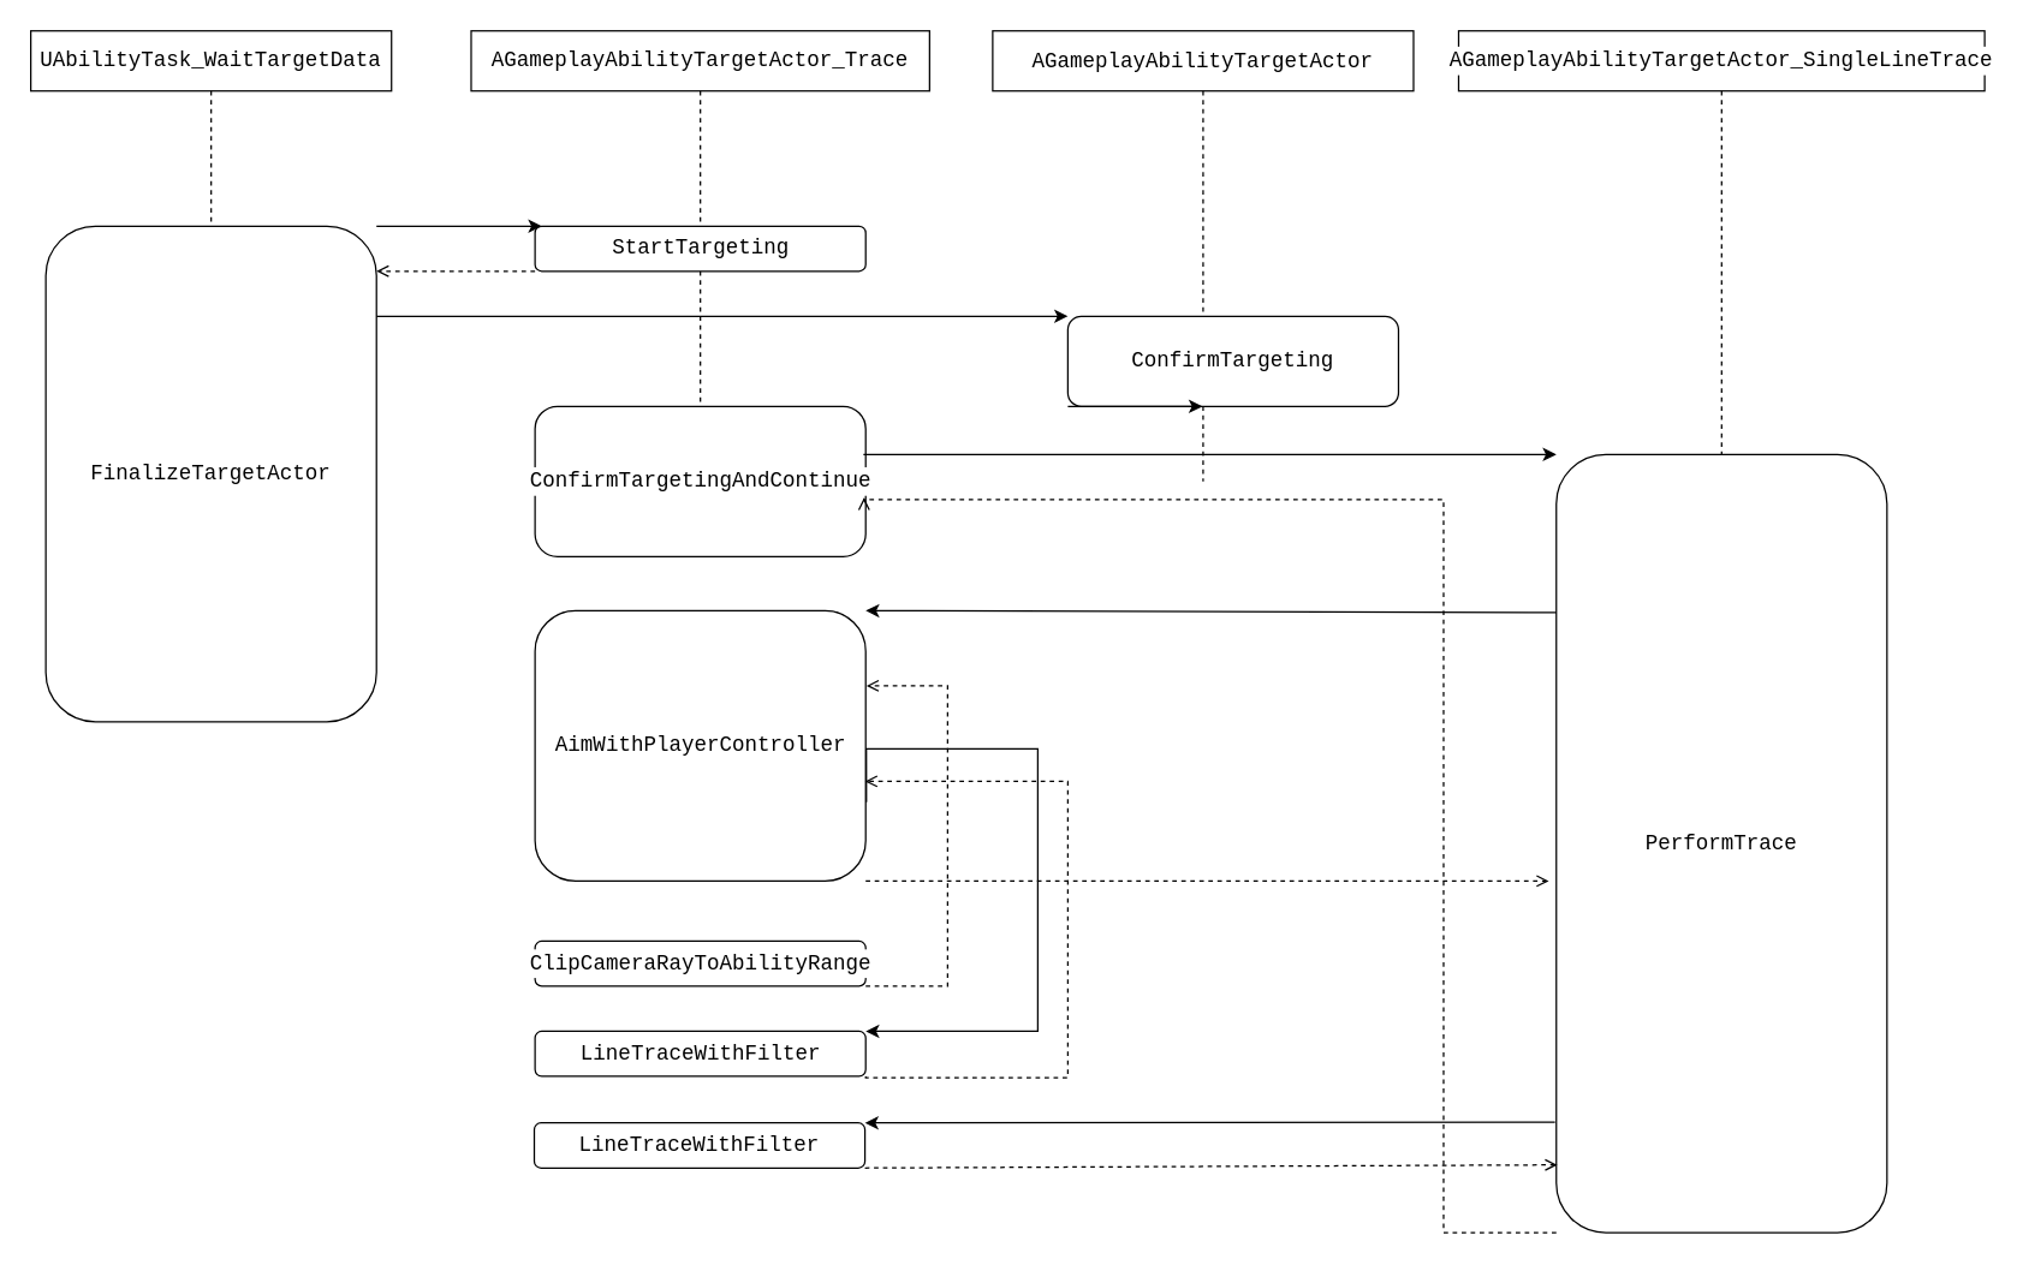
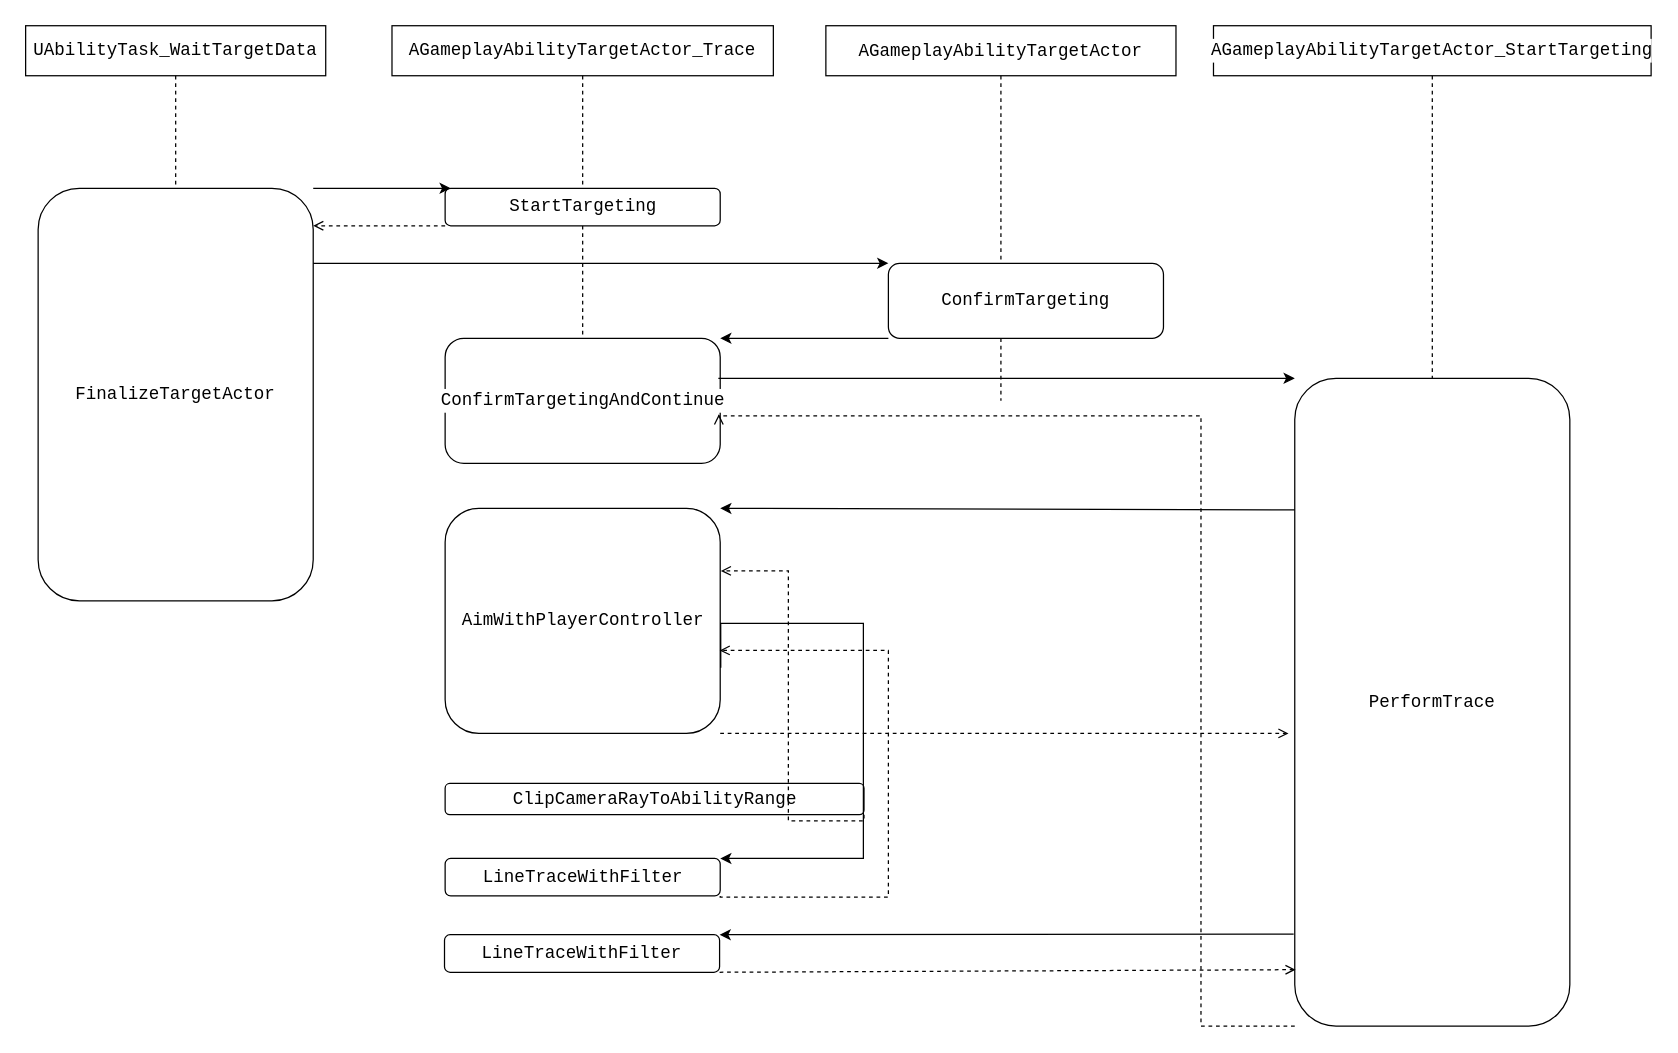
- <mxCell id="5" value="&lt;div style=&quot;background-color: rgb(255, 255, 255); font-size: 14px; line-height: 19px; white-space: pre;&quot;&gt;&lt;div style=&quot;font-family: Consolas, &amp;quot;Courier New&amp;quot;, monospace; line-height: 19px;&quot;&gt;AGameplayAbilityTargetActor_SingleLineTrace&lt;/div&gt;&lt;/div&gt;" style="shape=umlLifeline;perimeter=lifelinePerimeter;whiteSpace=wrap;html=1;container=0;dropTarget=0;collapsible=0;recursiveResize=0;outlineConnect=0;portConstraint=eastwest;newEdgeStyle={&quot;edgeStyle&quot;:&quot;elbowEdgeStyle&quot;,&quot;elbow&quot;:&quot;vertical&quot;,&quot;curved&quot;:0,&quot;rounded&quot;:0};horizontal=1;verticalAlign=middle;" vertex="1" parent="1"><mxGeometry x="970" y="20" width="350" height="300" as="geometry" /></mxCell>
+ <mxCell id="5" value="&lt;div style=&quot;background-color: rgb(255, 255, 255); font-size: 14px; line-height: 19px; white-space: pre;&quot;&gt;&lt;div style=&quot;font-family: Consolas, &amp;quot;Courier New&amp;quot;, monospace; line-height: 19px;&quot;&gt;AGameplayAbilityTargetActor_StartTargeting&lt;/div&gt;&lt;/div&gt;" style="shape=umlLifeline;perimeter=lifelinePerimeter;whiteSpace=wrap;html=1;container=0;dropTarget=0;collapsible=0;recursiveResize=0;outlineConnect=0;portConstraint=eastwest;newEdgeStyle={&quot;edgeStyle&quot;:&quot;elbowEdgeStyle&quot;,&quot;elbow&quot;:&quot;vertical&quot;,&quot;curved&quot;:0,&quot;rounded&quot;:0};horizontal=1;verticalAlign=middle;" vertex="1" parent="1"><mxGeometry x="970" y="20" width="350" height="300" as="geometry" /></mxCell>
- <mxCell id="16" value="" style="endArrow=classic;html=1;rounded=0;exitX=0;exitY=1;exitDx=0;exitDy=0;" edge="1" parent="1" source="8" target="4"><mxGeometry width="50" height="50" relative="1" as="geometry"><mxPoint x="689" y="240" as="sourcePoint" /><mxPoint x="590" y="270" as="targetPoint" /></mxGeometry></mxCell>
+ <mxCell id="16" value="" style="endArrow=classic;html=1;rounded=0;exitX=0;exitY=1;exitDx=0;exitDy=0;entryX=1;entryY=0;entryDx=0;entryDy=0;" edge="1" parent="1" source="8" target="9"><mxGeometry width="50" height="50" relative="1" as="geometry"><mxPoint x="689" y="240" as="sourcePoint" /><mxPoint x="590" y="270" as="targetPoint" /></mxGeometry></mxCell>
- <mxCell id="12" value="&lt;div style=&quot;background-color: rgb(255, 255, 255); font-family: Consolas, &amp;quot;Courier New&amp;quot;, monospace; font-size: 14px; line-height: 19px; white-space: pre;&quot;&gt;&lt;div style=&quot;line-height: 19px;&quot;&gt;&lt;div style=&quot;line-height: 19px;&quot;&gt;&lt;div style=&quot;line-height: 19px;&quot;&gt;&lt;div style=&quot;line-height: 19px;&quot;&gt;&lt;div style=&quot;line-height: 19px;&quot;&gt;&lt;div style=&quot;line-height: 19px;&quot;&gt;&lt;div style=&quot;line-height: 19px;&quot;&gt;&lt;div style=&quot;line-height: 19px;&quot;&gt;&lt;div style=&quot;line-height: 19px;&quot;&gt;&lt;div style=&quot;line-height: 19px;&quot;&gt;ClipCameraRayToAbilityRange&lt;/div&gt;&lt;/div&gt;&lt;/div&gt;&lt;/div&gt;&lt;/div&gt;&lt;/div&gt;&lt;/div&gt;&lt;/div&gt;&lt;/div&gt;&lt;/div&gt;&lt;/div&gt;" style="rounded=1;whiteSpace=wrap;html=1;" vertex="1" parent="1"><mxGeometry x="355.5" y="626" width="220" height="30" as="geometry" /></mxCell>
+ <mxCell id="12" value="&lt;div style=&quot;background-color: rgb(255, 255, 255); font-family: Consolas, &amp;quot;Courier New&amp;quot;, monospace; font-size: 14px; line-height: 19px; white-space: pre;&quot;&gt;&lt;div style=&quot;line-height: 19px;&quot;&gt;&lt;div style=&quot;line-height: 19px;&quot;&gt;&lt;div style=&quot;line-height: 19px;&quot;&gt;&lt;div style=&quot;line-height: 19px;&quot;&gt;&lt;div style=&quot;line-height: 19px;&quot;&gt;&lt;div style=&quot;line-height: 19px;&quot;&gt;&lt;div style=&quot;line-height: 19px;&quot;&gt;&lt;div style=&quot;line-height: 19px;&quot;&gt;&lt;div style=&quot;line-height: 19px;&quot;&gt;&lt;div style=&quot;line-height: 19px;&quot;&gt;ClipCameraRayToAbilityRange&lt;/div&gt;&lt;/div&gt;&lt;/div&gt;&lt;/div&gt;&lt;/div&gt;&lt;/div&gt;&lt;/div&gt;&lt;/div&gt;&lt;/div&gt;&lt;/div&gt;&lt;/div&gt;" style="rounded=1;whiteSpace=wrap;html=1;" vertex="1" parent="1"><mxGeometry x="355.5" y="626" width="335" height="25" as="geometry" /></mxCell>
